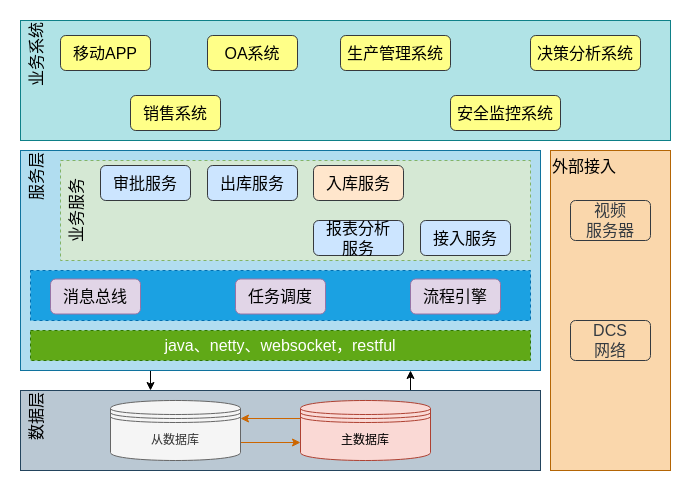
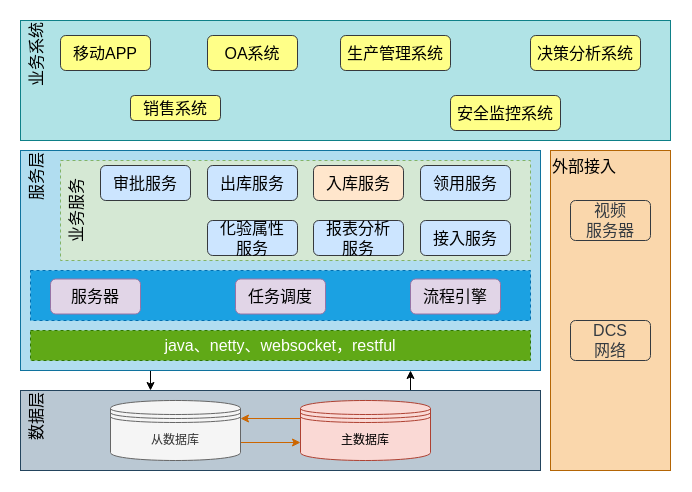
- <mxCell id="30" value="销售系统" style="rounded=1;whiteSpace=wrap;html=1;fontSize=16;align=center;fillColor=#ffff88;strokeColor=#36393d;" parent="1" vertex="1"><mxGeometry x="130" y="95" width="90" height="35" as="geometry" /></mxCell>
+ <mxCell id="30" value="销售系统" style="rounded=1;whiteSpace=wrap;html=1;fontSize=16;align=center;fillColor=#ffff88;strokeColor=#36393d;" parent="1" vertex="1"><mxGeometry x="130" y="95" width="90" height="25" as="geometry" /></mxCell>
+ <mxCell id="23" value="领用服务" style="rounded=1;whiteSpace=wrap;html=1;fontSize=16;align=center;fillColor=#cce5ff;strokeColor=#36393d;" parent="1" vertex="1"><mxGeometry x="420" y="165" width="90" height="35" as="geometry" /></mxCell>
+ <mxCell id="24" value="化验属性&lt;br&gt;服务" style="rounded=1;whiteSpace=wrap;html=1;fontSize=16;align=center;fillColor=#cce5ff;strokeColor=#36393d;" parent="1" vertex="1"><mxGeometry x="207" y="220" width="90" height="35" as="geometry" /></mxCell>
- <mxCell id="15" value="消息总线" style="rounded=1;whiteSpace=wrap;html=1;fontSize=16;align=center;fillColor=#e1d5e7;strokeColor=#9673a6;" parent="1" vertex="1"><mxGeometry x="50" y="278.5" width="90" height="35" as="geometry" /></mxCell>
+ <mxCell id="15" value="服务器" style="rounded=1;whiteSpace=wrap;html=1;fontSize=16;align=center;fillColor=#e1d5e7;strokeColor=#9673a6;" parent="1" vertex="1"><mxGeometry x="50" y="278.5" width="90" height="35" as="geometry" /></mxCell>
